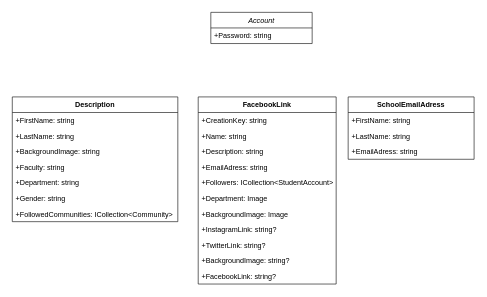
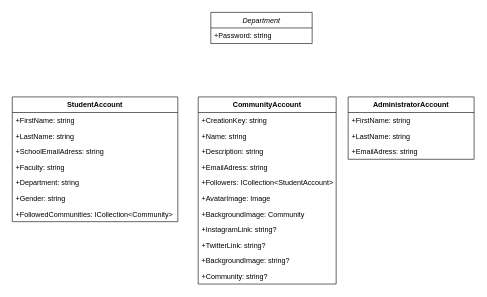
- <mxCell id="2" value="Account" style="swimlane;fontStyle=2;align=center;verticalAlign=top;childLayout=stackLayout;horizontal=1;startSize=26;horizontalStack=0;resizeParent=1;resizeParentMax=0;resizeLast=0;collapsible=1;marginBottom=0;" vertex="1" parent="1"><mxGeometry x="351" y="20" width="169" height="52" as="geometry" /></mxCell>
+ <mxCell id="2" value="Department" style="swimlane;fontStyle=2;align=center;verticalAlign=top;childLayout=stackLayout;horizontal=1;startSize=26;horizontalStack=0;resizeParent=1;resizeParentMax=0;resizeLast=0;collapsible=1;marginBottom=0;" vertex="1" parent="1"><mxGeometry x="351" y="20" width="169" height="52" as="geometry" /></mxCell>
- <mxCell id="4" value="Description" style="swimlane;fontStyle=1;align=center;verticalAlign=top;childLayout=stackLayout;horizontal=1;startSize=26;horizontalStack=0;resizeParent=1;resizeParentMax=0;resizeLast=0;collapsible=1;marginBottom=0;" vertex="1" parent="1"><mxGeometry x="20" y="161" width="276" height="208" as="geometry" /></mxCell>
+ <mxCell id="4" value="StudentAccount" style="swimlane;fontStyle=1;align=center;verticalAlign=top;childLayout=stackLayout;horizontal=1;startSize=26;horizontalStack=0;resizeParent=1;resizeParentMax=0;resizeLast=0;collapsible=1;marginBottom=0;" vertex="1" parent="1"><mxGeometry x="20" y="161" width="276" height="208" as="geometry" /></mxCell>
- <mxCell id="16" value="FacebookLink" style="swimlane;fontStyle=1;align=center;verticalAlign=top;childLayout=stackLayout;horizontal=1;startSize=26;horizontalStack=0;resizeParent=1;resizeParentMax=0;resizeLast=0;collapsible=1;marginBottom=0;" vertex="1" parent="1"><mxGeometry x="330" y="161" width="230" height="312" as="geometry" /></mxCell>
+ <mxCell id="16" value="CommunityAccount" style="swimlane;fontStyle=1;align=center;verticalAlign=top;childLayout=stackLayout;horizontal=1;startSize=26;horizontalStack=0;resizeParent=1;resizeParentMax=0;resizeLast=0;collapsible=1;marginBottom=0;" vertex="1" parent="1"><mxGeometry x="330" y="161" width="230" height="312" as="geometry" /></mxCell>
- <mxCell id="12" value="SchoolEmailAdress" style="swimlane;fontStyle=1;align=center;verticalAlign=top;childLayout=stackLayout;horizontal=1;startSize=26;horizontalStack=0;resizeParent=1;resizeParentMax=0;resizeLast=0;collapsible=1;marginBottom=0;" vertex="1" parent="1"><mxGeometry x="580" y="161" width="210" height="104" as="geometry" /></mxCell>
+ <mxCell id="12" value="AdministratorAccount" style="swimlane;fontStyle=1;align=center;verticalAlign=top;childLayout=stackLayout;horizontal=1;startSize=26;horizontalStack=0;resizeParent=1;resizeParentMax=0;resizeLast=0;collapsible=1;marginBottom=0;" vertex="1" parent="1"><mxGeometry x="580" y="161" width="210" height="104" as="geometry" /></mxCell>
- <mxCell id="7" value="+BackgroundImage: string" style="text;strokeColor=none;fillColor=none;align=left;verticalAlign=top;spacingLeft=4;spacingRight=4;overflow=hidden;rotatable=0;points=[[0,0.5],[1,0.5]];portConstraint=eastwest;" vertex="1" parent="4"><mxGeometry y="78" width="276" height="26" as="geometry" /></mxCell>
+ <mxCell id="7" value="+SchoolEmailAdress: string" style="text;strokeColor=none;fillColor=none;align=left;verticalAlign=top;spacingLeft=4;spacingRight=4;overflow=hidden;rotatable=0;points=[[0,0.5],[1,0.5]];portConstraint=eastwest;" vertex="1" parent="4"><mxGeometry y="78" width="276" height="26" as="geometry" /></mxCell>
- <mxCell id="22" value="+Department: Image" style="text;strokeColor=none;fillColor=none;align=left;verticalAlign=top;spacingLeft=4;spacingRight=4;overflow=hidden;rotatable=0;points=[[0,0.5],[1,0.5]];portConstraint=eastwest;" vertex="1" parent="16"><mxGeometry y="156" width="230" height="26" as="geometry" /></mxCell>
+ <mxCell id="22" value="+AvatarImage: Image" style="text;strokeColor=none;fillColor=none;align=left;verticalAlign=top;spacingLeft=4;spacingRight=4;overflow=hidden;rotatable=0;points=[[0,0.5],[1,0.5]];portConstraint=eastwest;" vertex="1" parent="16"><mxGeometry y="156" width="230" height="26" as="geometry" /></mxCell>
- <mxCell id="23" value="+BackgroundImage: Image" style="text;strokeColor=none;fillColor=none;align=left;verticalAlign=top;spacingLeft=4;spacingRight=4;overflow=hidden;rotatable=0;points=[[0,0.5],[1,0.5]];portConstraint=eastwest;" vertex="1" parent="16"><mxGeometry y="182" width="230" height="26" as="geometry" /></mxCell>
+ <mxCell id="23" value="+BackgroundImage: Community" style="text;strokeColor=none;fillColor=none;align=left;verticalAlign=top;spacingLeft=4;spacingRight=4;overflow=hidden;rotatable=0;points=[[0,0.5],[1,0.5]];portConstraint=eastwest;" vertex="1" parent="16"><mxGeometry y="182" width="230" height="26" as="geometry" /></mxCell>
- <mxCell id="27" value="+FacebookLink: string?" style="text;strokeColor=none;fillColor=none;align=left;verticalAlign=top;spacingLeft=4;spacingRight=4;overflow=hidden;rotatable=0;points=[[0,0.5],[1,0.5]];portConstraint=eastwest;" vertex="1" parent="16"><mxGeometry y="286" width="230" height="26" as="geometry" /></mxCell>
+ <mxCell id="27" value="+Community: string?" style="text;strokeColor=none;fillColor=none;align=left;verticalAlign=top;spacingLeft=4;spacingRight=4;overflow=hidden;rotatable=0;points=[[0,0.5],[1,0.5]];portConstraint=eastwest;" vertex="1" parent="16"><mxGeometry y="286" width="230" height="26" as="geometry" /></mxCell>
